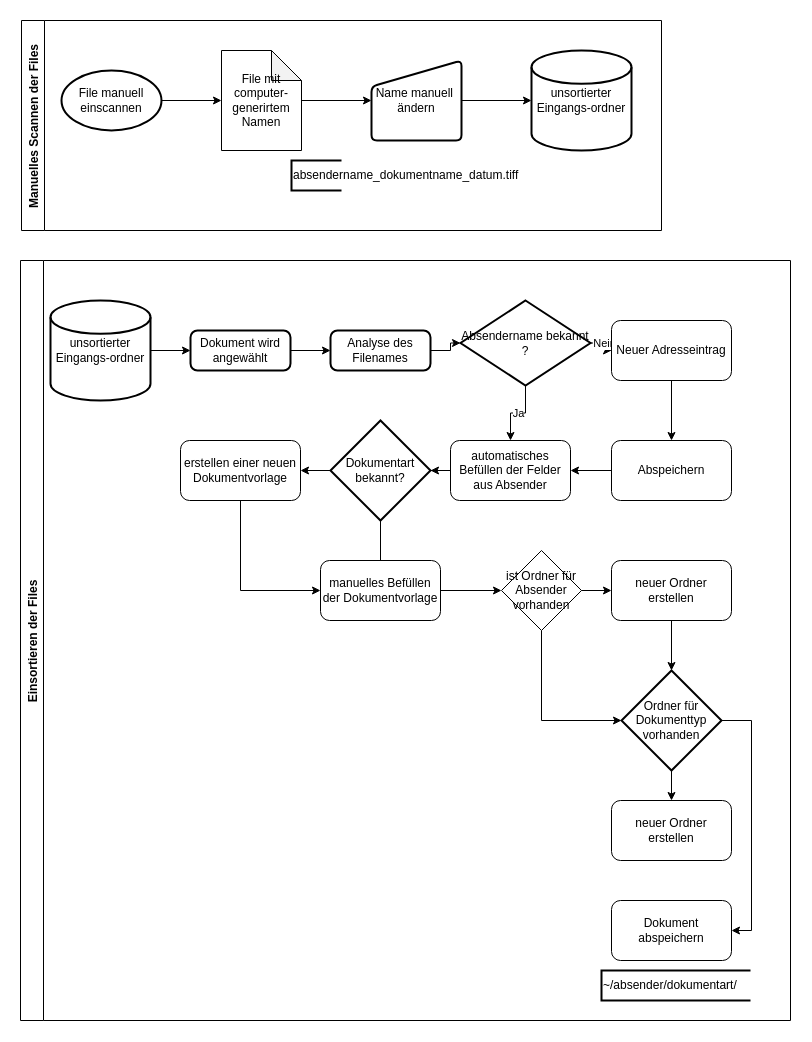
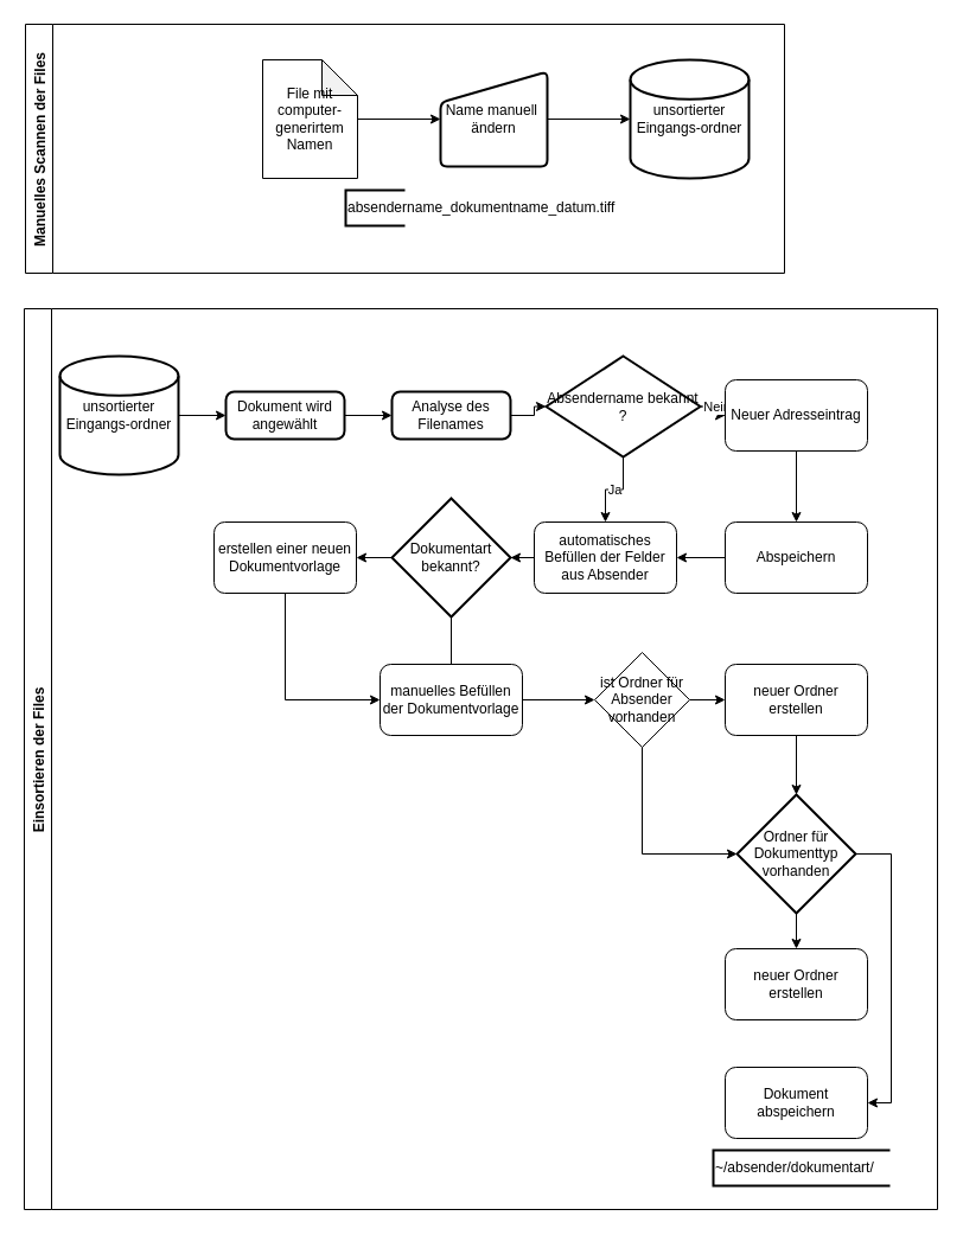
- <mxCell id="3" value="File manuell einscannen" style="strokeWidth=2;html=1;shape=mxgraph.flowchart.start_1;whiteSpace=wrap;" vertex="1" parent="2"><mxGeometry x="40" y="50" width="100" height="60" as="geometry" /></mxCell>
- <mxCell id="4" style="edgeStyle=orthogonalEdgeStyle;rounded=0;orthogonalLoop=1;jettySize=auto;html=1;" edge="1" parent="2" source="3" target="8"><mxGeometry relative="1" as="geometry"><mxPoint x="200" y="80" as="targetPoint" /></mxGeometry></mxCell>
